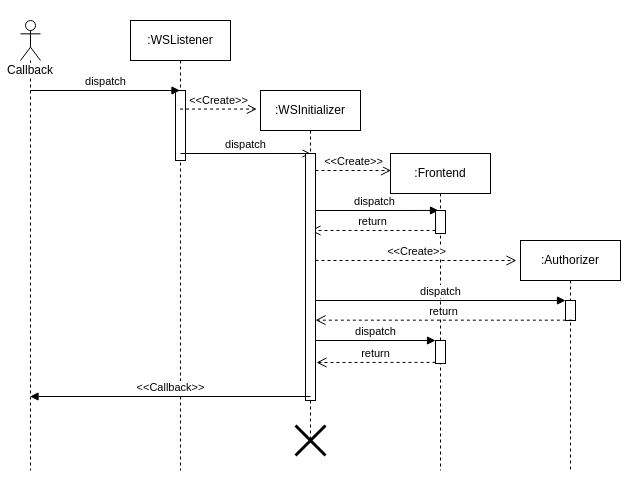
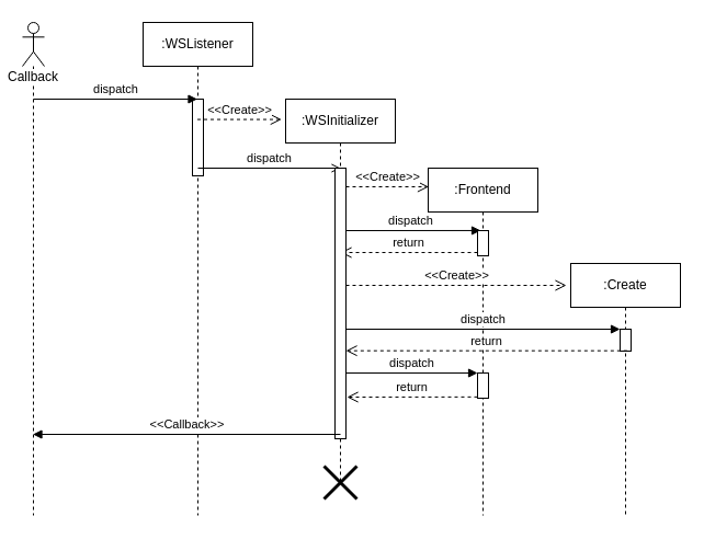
- <mxCell id="13" value=":Authorizer" style="shape=umlLifeline;perimeter=lifelinePerimeter;whiteSpace=wrap;html=1;container=1;collapsible=0;recursiveResize=0;outlineConnect=0;" vertex="1" parent="1"><mxGeometry x="520" y="240" width="100" height="230" as="geometry" /></mxCell>
+ <mxCell id="13" value=":Create" style="shape=umlLifeline;perimeter=lifelinePerimeter;whiteSpace=wrap;html=1;container=1;collapsible=0;recursiveResize=0;outlineConnect=0;" vertex="1" parent="1"><mxGeometry x="520" y="240" width="100" height="230" as="geometry" /></mxCell>
